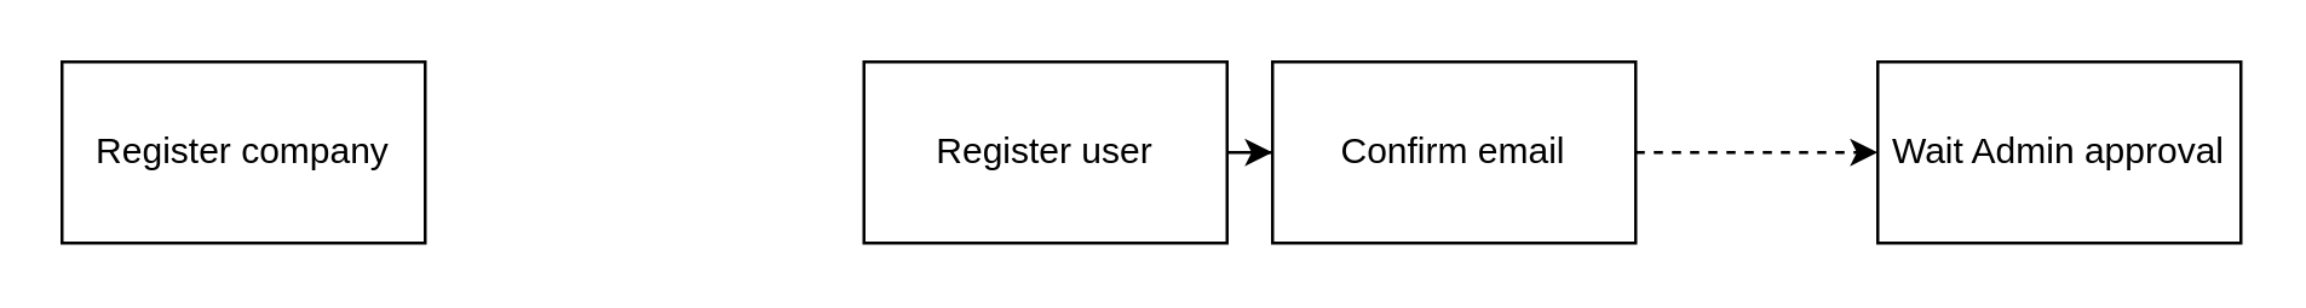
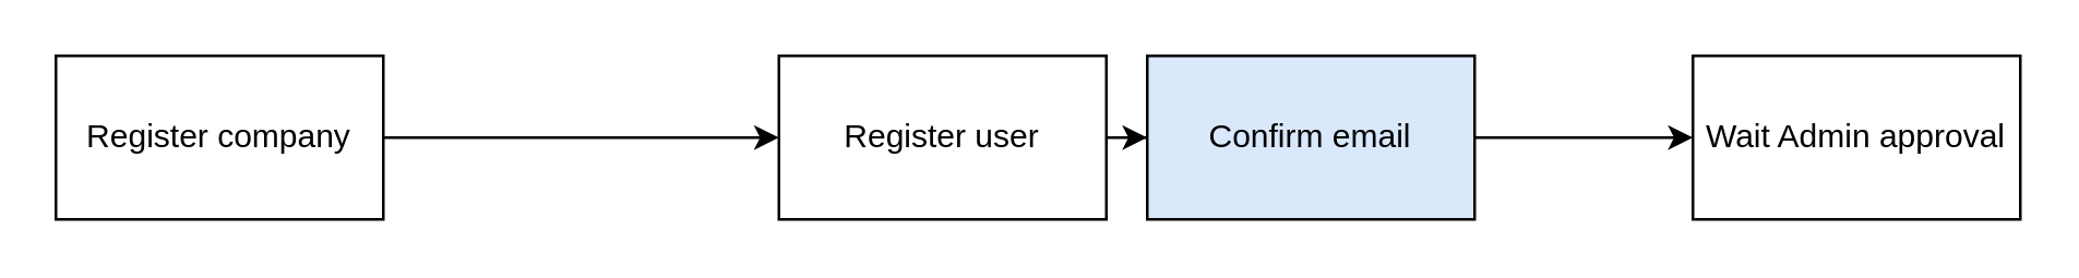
+ <mxCell id="2" value="" style="edgeStyle=orthogonalEdgeStyle;rounded=0;orthogonalLoop=1;jettySize=auto;html=1;" edge="1" parent="1" source="3" target="5"><mxGeometry relative="1" as="geometry" /></mxCell>
- <mxCell id="7" value="Confirm email " style="whiteSpace=wrap;html=1;rounded=0;" vertex="1" parent="1"><mxGeometry x="420" y="20" width="120" height="60" as="geometry" /></mxCell>
+ <mxCell id="7" value="Confirm email " style="whiteSpace=wrap;html=1;rounded=0;fillColor=#dae8fc;" vertex="1" parent="1"><mxGeometry x="420" y="20" width="120" height="60" as="geometry" /></mxCell>
- <mxCell id="6" value="" style="edgeStyle=orthogonalEdgeStyle;rounded=0;orthogonalLoop=1;jettySize=auto;html=1;dashed=1;" edge="1" parent="1" source="7" target="8"><mxGeometry relative="1" as="geometry" /></mxCell>
+ <mxCell id="6" value="" style="edgeStyle=orthogonalEdgeStyle;rounded=0;orthogonalLoop=1;jettySize=auto;html=1;" edge="1" parent="1" source="7" target="8"><mxGeometry relative="1" as="geometry" /></mxCell>
